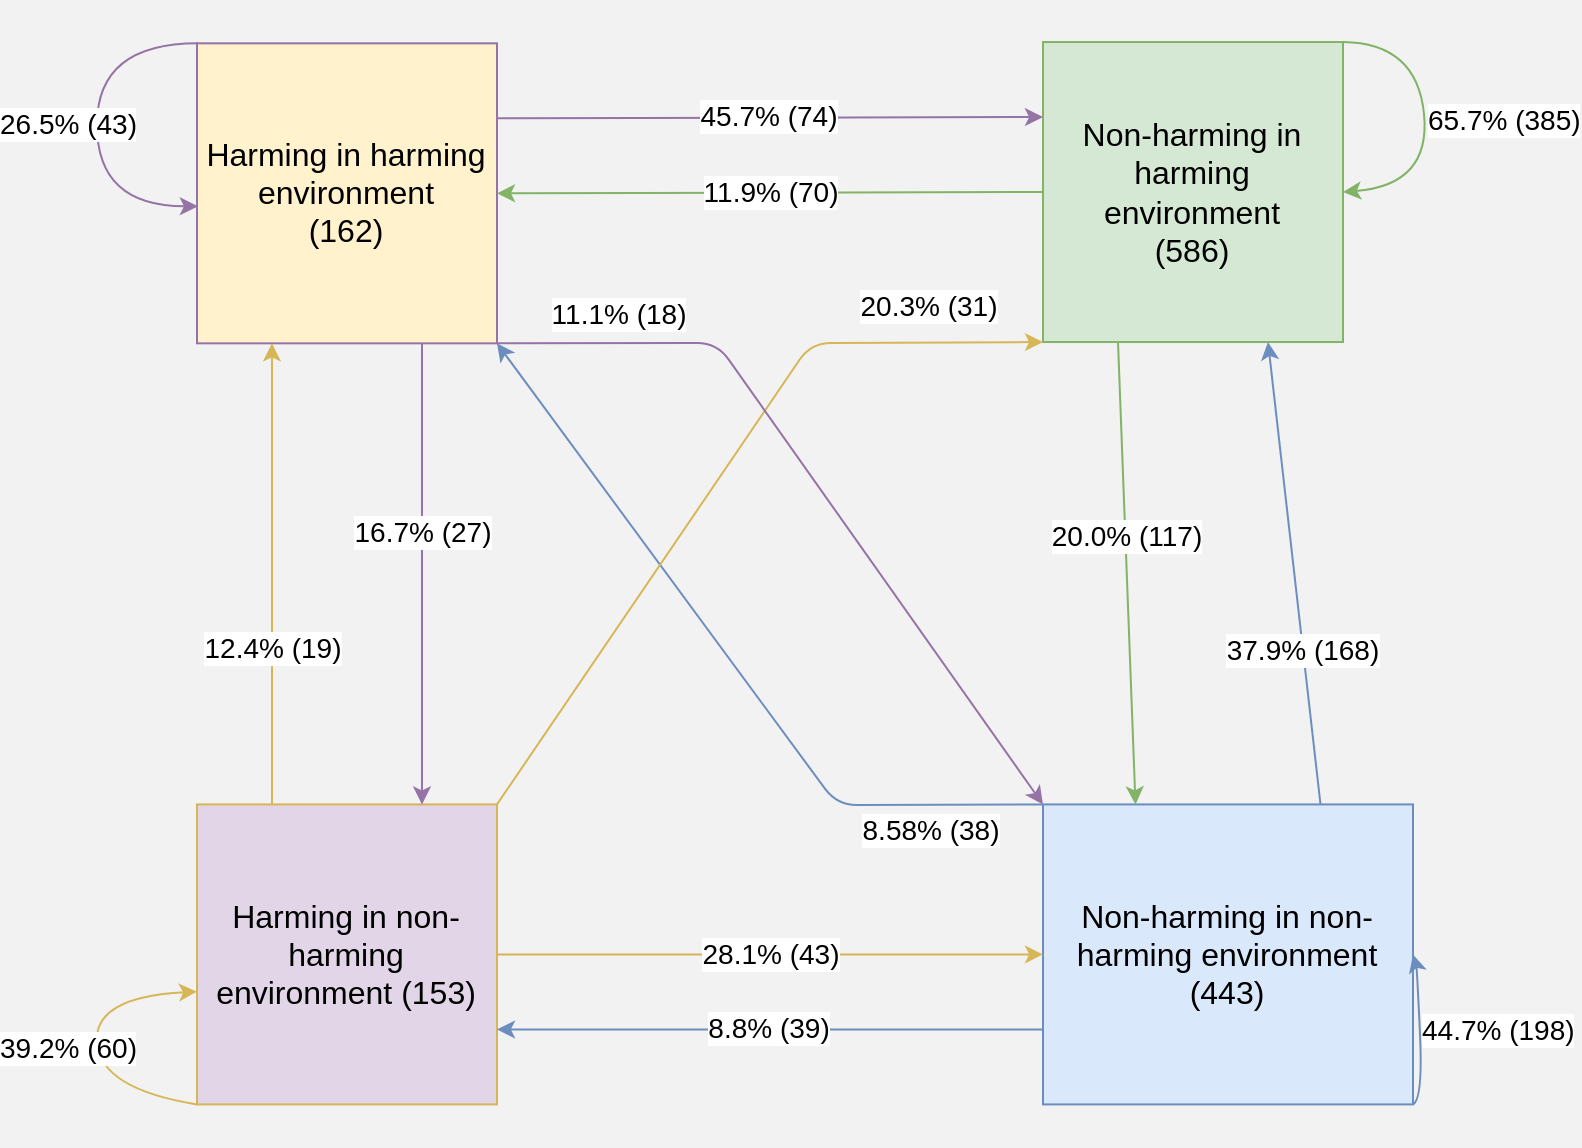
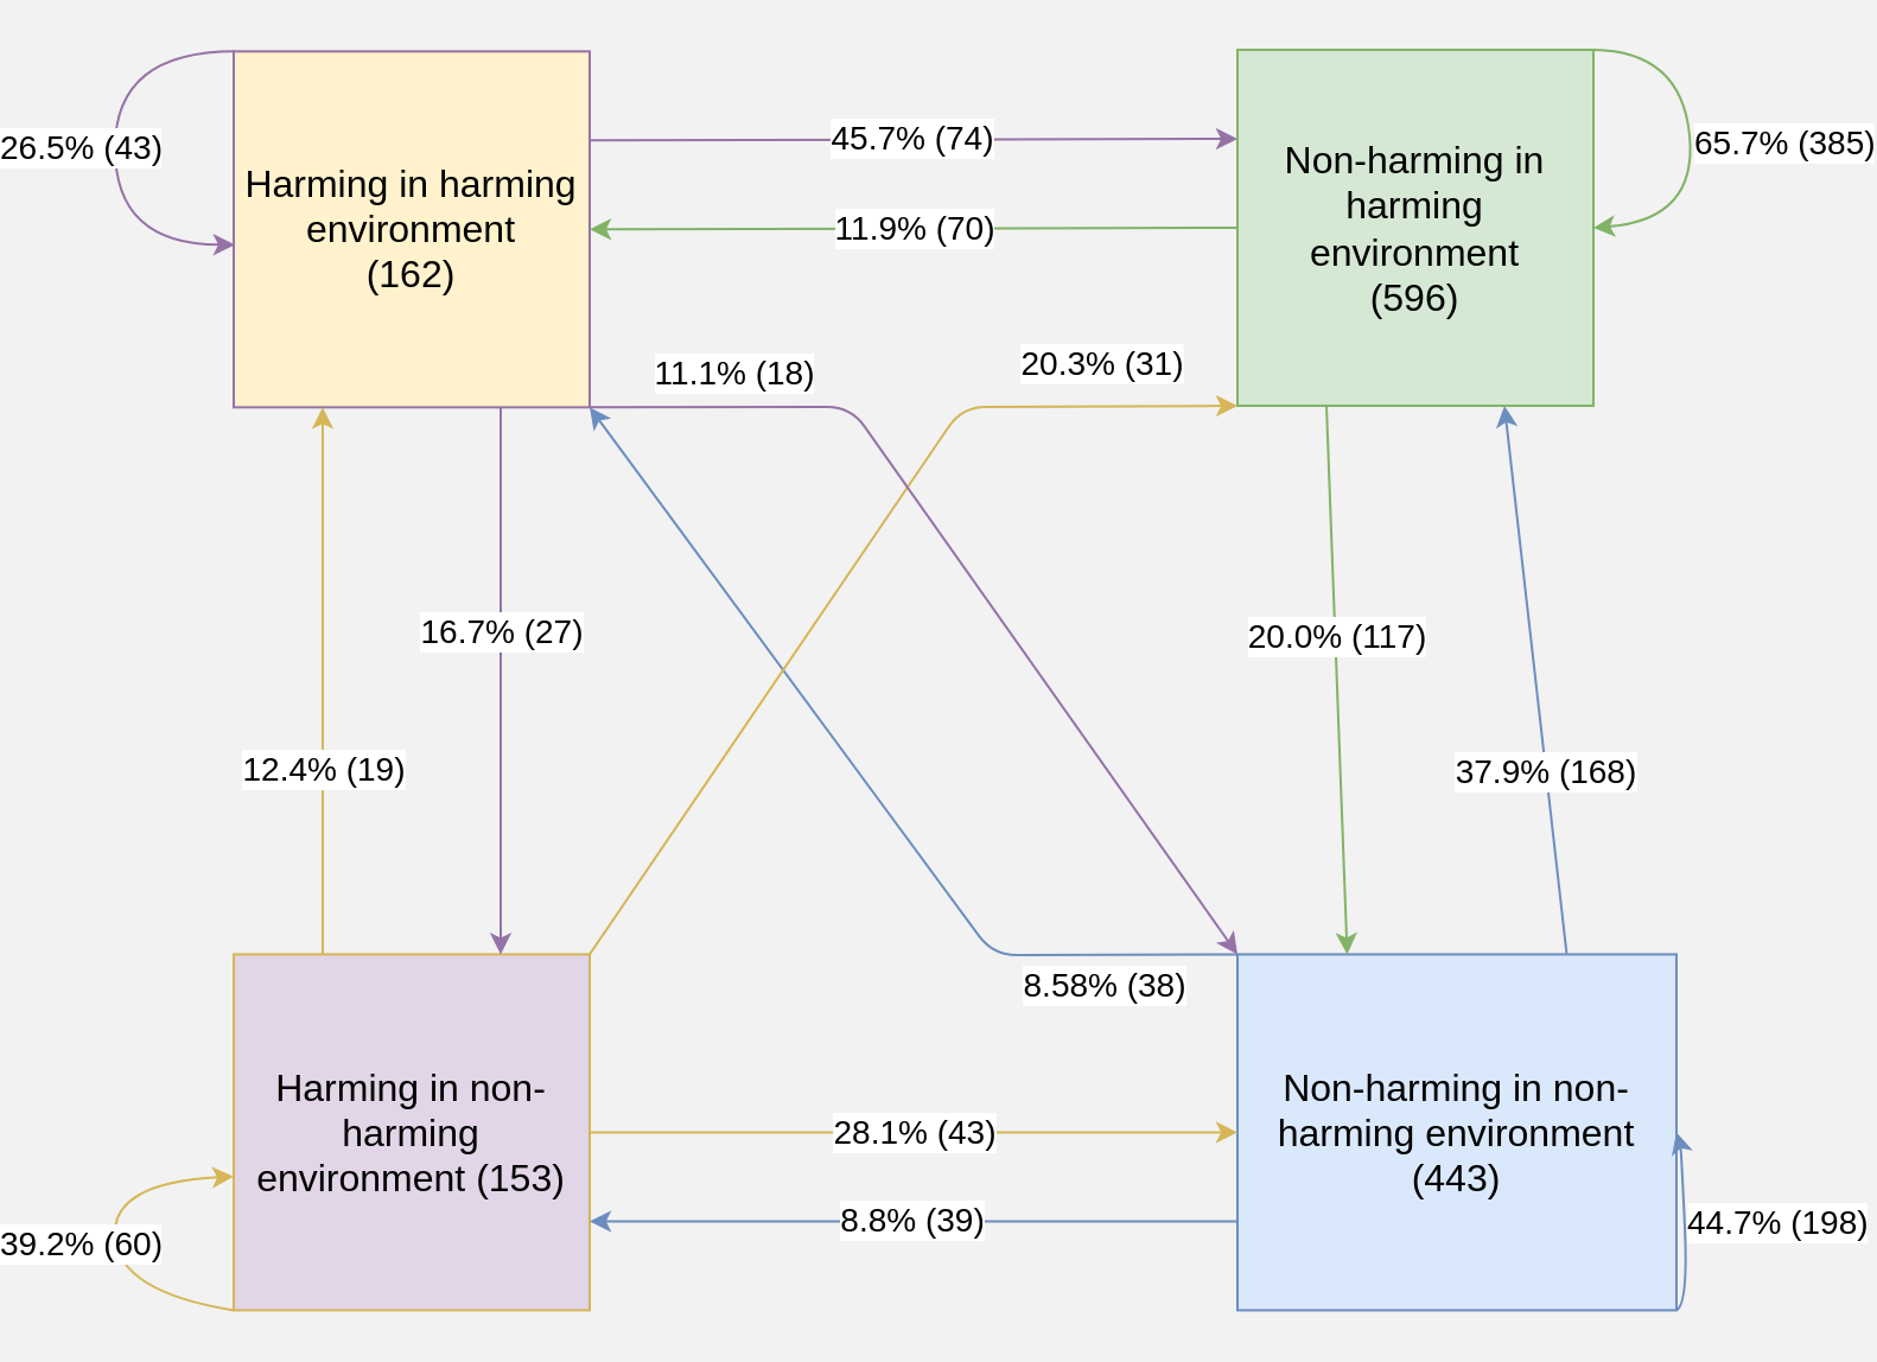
- <mxCell id="3" value="&lt;font style=&quot;font-size: 16px;&quot;&gt;Non-harming in harming environment&lt;br&gt;(586)&lt;/font&gt;" style="whiteSpace=wrap;html=1;aspect=fixed;fillColor=#d5e8d4;strokeColor=#82b366;" parent="1" vertex="1"><mxGeometry x="495" y="20.52" width="150" height="150" as="geometry" /></mxCell>
+ <mxCell id="3" value="&lt;font style=&quot;font-size: 16px;&quot;&gt;Non-harming in harming environment&lt;br&gt;(596)&lt;/font&gt;" style="whiteSpace=wrap;html=1;aspect=fixed;fillColor=#d5e8d4;strokeColor=#82b366;" parent="1" vertex="1"><mxGeometry x="495" y="20.52" width="150" height="150" as="geometry" /></mxCell>
